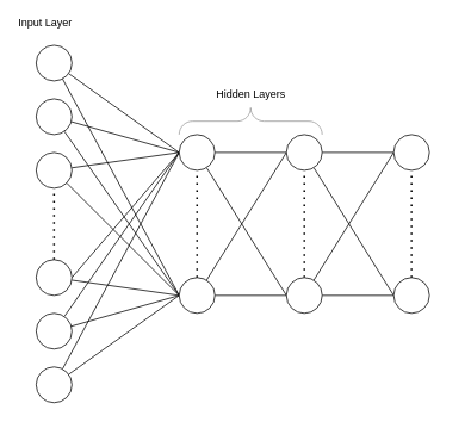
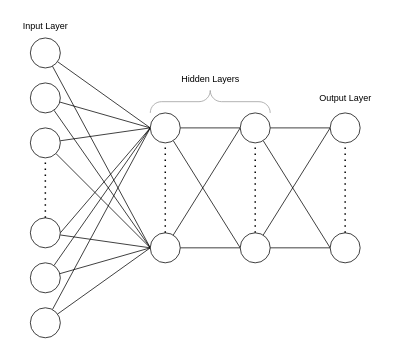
- <mxCell id="40" value="Input Layer" style="text;html=1;align=center;verticalAlign=middle;resizable=0;points=[];autosize=1;strokeColor=none;fillColor=none;" vertex="1" parent="1"><mxGeometry x="10" y="10" width="80" height="30" as="geometry" /></mxCell>
+ <mxCell id="40" value="Input Layer" style="text;html=1;align=center;verticalAlign=middle;resizable=0;points=[];autosize=1;strokeColor=none;fillColor=none;" vertex="1" parent="1"><mxGeometry x="20" y="20" width="80" height="30" as="geometry" /></mxCell>
+ <mxCell id="41" value="Output Layer" style="text;html=1;align=center;verticalAlign=middle;resizable=0;points=[];autosize=1;strokeColor=none;fillColor=none;" vertex="1" parent="1"><mxGeometry x="415" y="115" width="90" height="30" as="geometry" /></mxCell>
